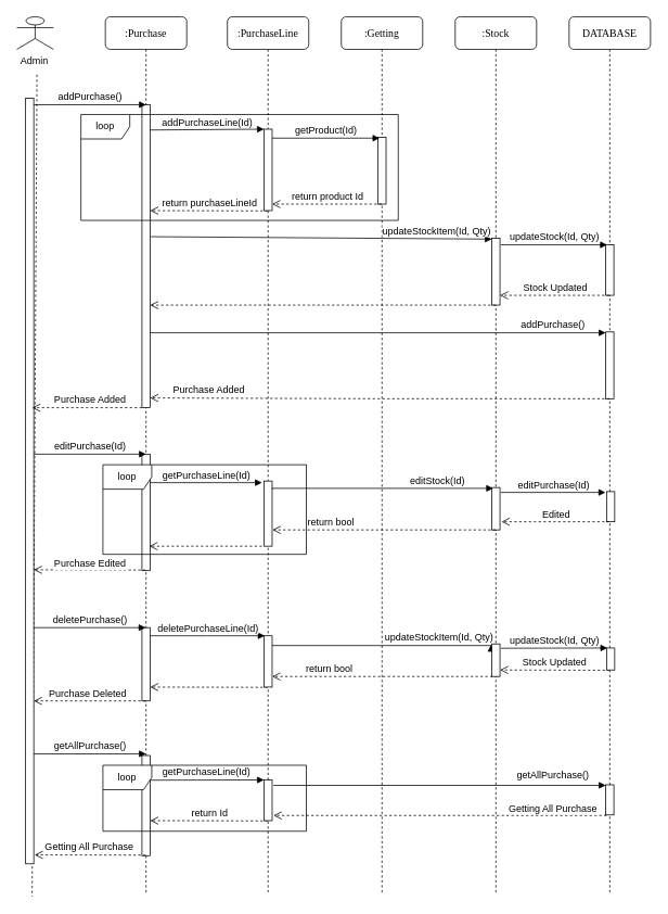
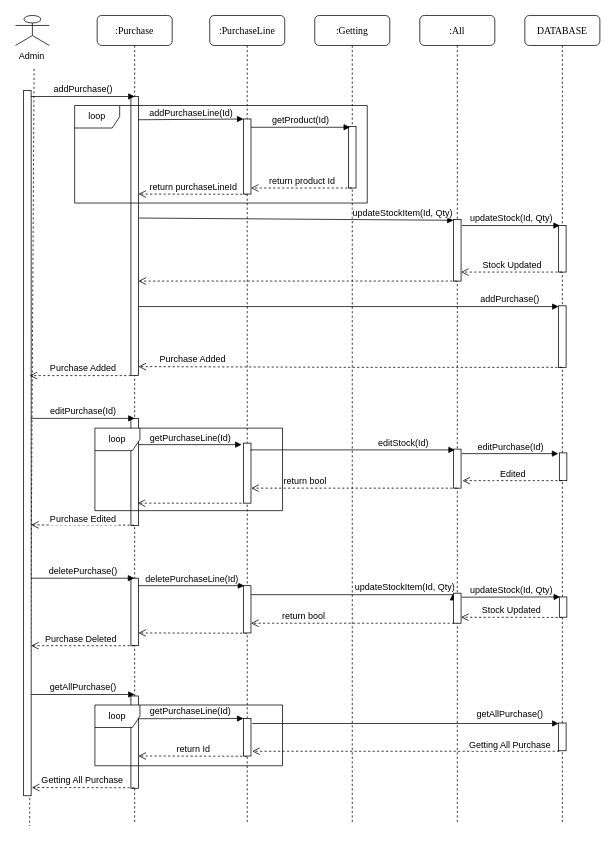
- <mxCell id="29" value=":Stock" style="shape=umlLifeline;perimeter=lifelinePerimeter;whiteSpace=wrap;html=1;container=1;collapsible=0;recursiveResize=0;outlineConnect=0;rounded=1;shadow=0;comic=0;labelBackgroundColor=none;strokeWidth=1;fontFamily=Verdana;fontSize=13;align=center;" parent="1" vertex="1"><mxGeometry x="559" y="20" width="100" height="1078" as="geometry" /></mxCell>
+ <mxCell id="29" value=":All" style="shape=umlLifeline;perimeter=lifelinePerimeter;whiteSpace=wrap;html=1;container=1;collapsible=0;recursiveResize=0;outlineConnect=0;rounded=1;shadow=0;comic=0;labelBackgroundColor=none;strokeWidth=1;fontFamily=Verdana;fontSize=13;align=center;" parent="1" vertex="1"><mxGeometry x="559" y="20" width="100" height="1078" as="geometry" /></mxCell>
